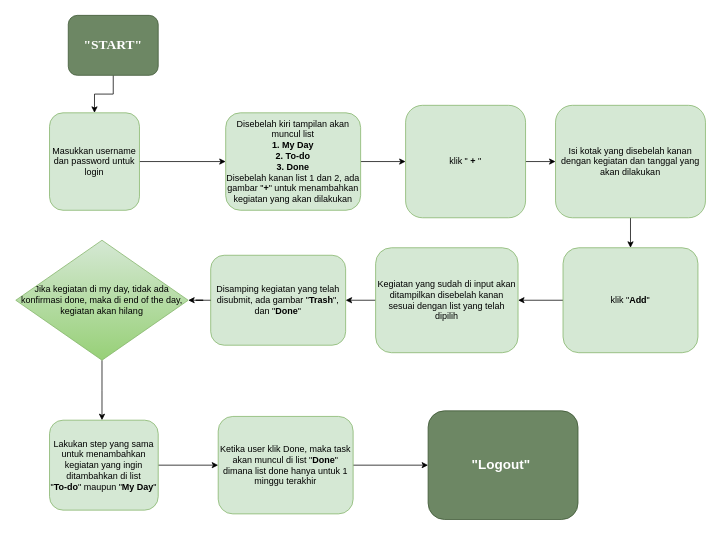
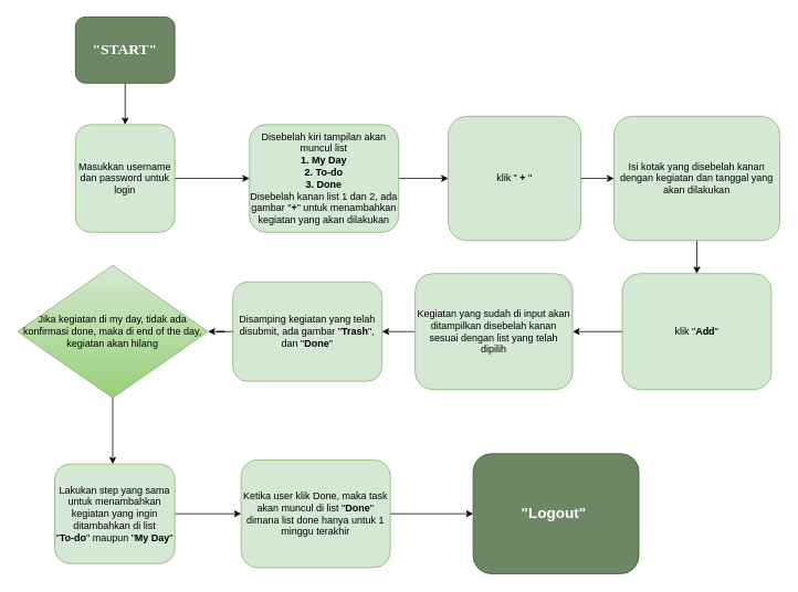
- <mxCell id="5" value="Masukkan username dan password untuk login" style="rounded=1;whiteSpace=wrap;html=1;fillColor=#d5e8d4;strokeColor=#82b366;" vertex="1" parent="1"><mxGeometry x="65" y="150" width="120" height="130" as="geometry" /></mxCell>
+ <mxCell id="5" value="Masukkan username dan password untuk login" style="rounded=1;whiteSpace=wrap;html=1;fillColor=#d5e8d4;strokeColor=#82b366;" vertex="1" parent="1"><mxGeometry x="90" y="150" width="120" height="130" as="geometry" /></mxCell>
